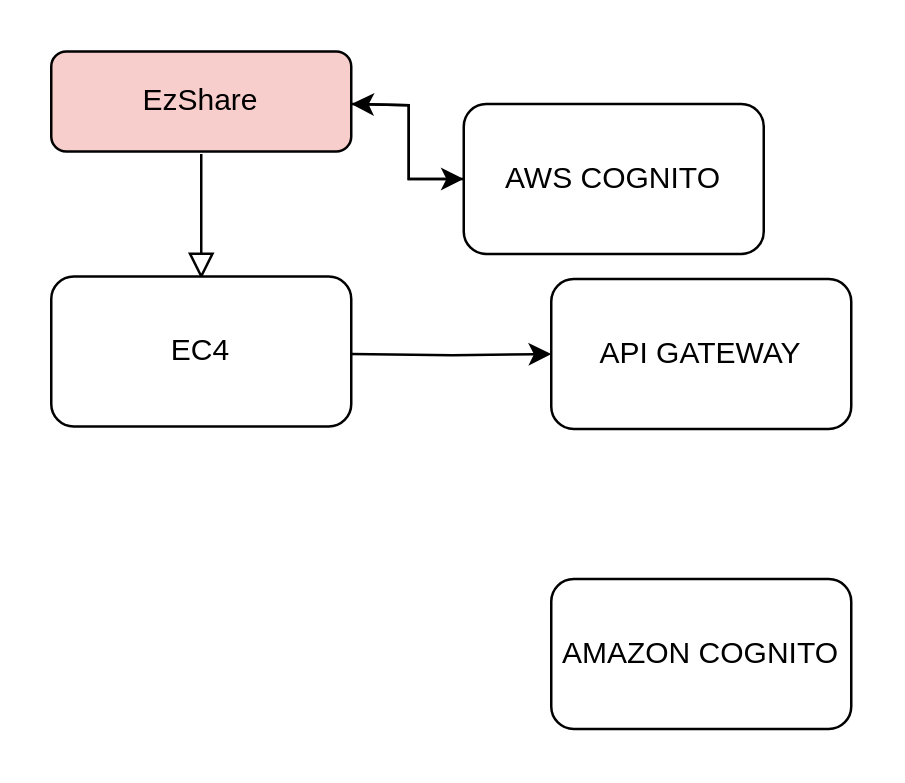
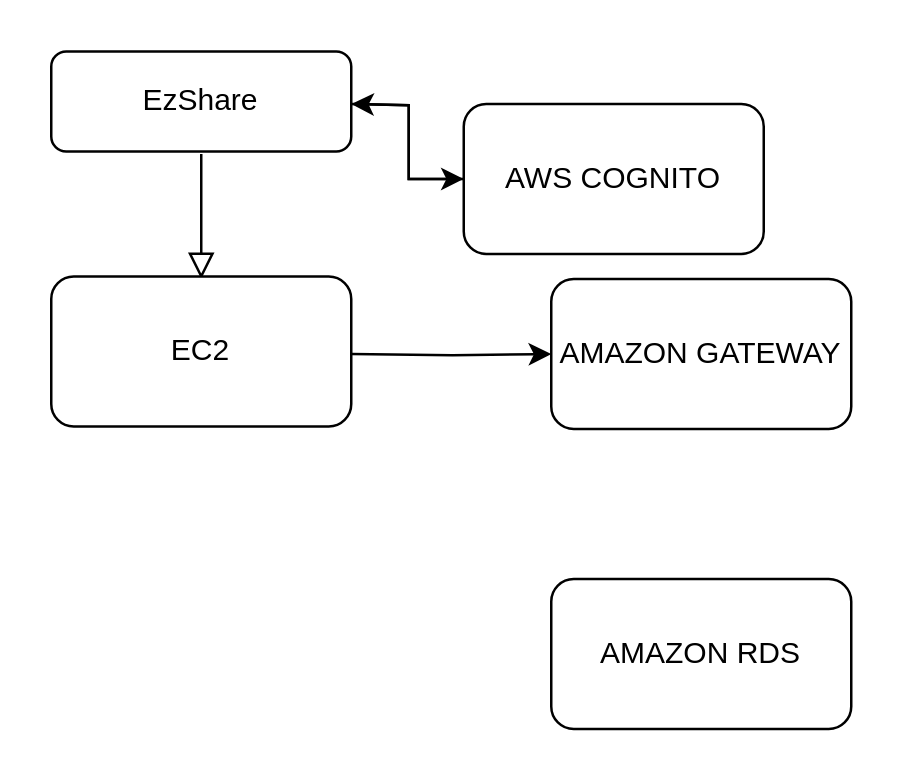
- <mxCell id="4" value="EzShare" style="rounded=1;whiteSpace=wrap;html=1;fontSize=12;glass=0;strokeWidth=1;shadow=0;fillColor=#f8cecc;" parent="1" vertex="1"><mxGeometry x="20" y="20" width="120" height="40" as="geometry" /></mxCell>
+ <mxCell id="4" value="EzShare" style="rounded=1;whiteSpace=wrap;html=1;fontSize=12;glass=0;strokeWidth=1;shadow=0;" parent="1" vertex="1"><mxGeometry x="20" y="20" width="120" height="40" as="geometry" /></mxCell>
- <mxCell id="6" value="EC4" style="rounded=1;whiteSpace=wrap;html=1;" vertex="1" parent="1"><mxGeometry x="20" y="110" width="120" height="60" as="geometry" /></mxCell>
+ <mxCell id="6" value="EC2" style="rounded=1;whiteSpace=wrap;html=1;" vertex="1" parent="1"><mxGeometry x="20" y="110" width="120" height="60" as="geometry" /></mxCell>
- <mxCell id="7" value="API GATEWAY" style="rounded=1;whiteSpace=wrap;html=1;" vertex="1" parent="1"><mxGeometry x="220" y="111" width="120" height="60" as="geometry" /></mxCell>
+ <mxCell id="7" value="AMAZON GATEWAY" style="rounded=1;whiteSpace=wrap;html=1;" vertex="1" parent="1"><mxGeometry x="220" y="111" width="120" height="60" as="geometry" /></mxCell>
- <mxCell id="8" value="AMAZON COGNITO" style="rounded=1;whiteSpace=wrap;html=1;" vertex="1" parent="1"><mxGeometry x="220" y="231" width="120" height="60" as="geometry" /></mxCell>
+ <mxCell id="8" value="AMAZON RDS" style="rounded=1;whiteSpace=wrap;html=1;" vertex="1" parent="1"><mxGeometry x="220" y="231" width="120" height="60" as="geometry" /></mxCell>
